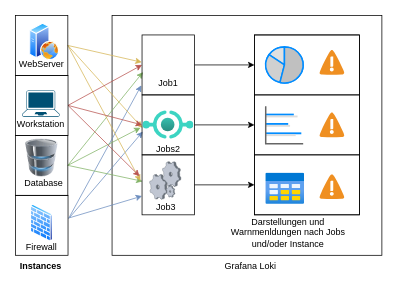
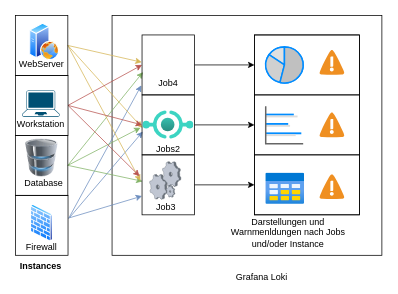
- <mxCell id="41" value="Job1" style="text;html=1;strokeColor=none;fillColor=none;align=center;verticalAlign=middle;whiteSpace=wrap;rounded=0;" parent="1" vertex="1"><mxGeometry x="194" y="96" width="60" height="30" as="geometry" /></mxCell>
+ <mxCell id="41" value="Job4" style="text;html=1;strokeColor=none;fillColor=none;align=center;verticalAlign=middle;whiteSpace=wrap;rounded=0;" parent="1" vertex="1"><mxGeometry x="194" y="96" width="60" height="30" as="geometry" /></mxCell>
- <mxCell id="37" value="Grafana Loki" style="text;html=1;strokeColor=none;fillColor=none;align=center;verticalAlign=middle;whiteSpace=wrap;rounded=0;" parent="1" vertex="1"><mxGeometry x="289" y="340" width="90" height="30" as="geometry" /></mxCell>
+ <mxCell id="37" value="Grafana Loki" style="text;html=1;strokeColor=none;fillColor=none;align=center;verticalAlign=middle;whiteSpace=wrap;rounded=0;" parent="1" vertex="1"><mxGeometry x="304" y="355" width="90" height="30" as="geometry" /></mxCell>
